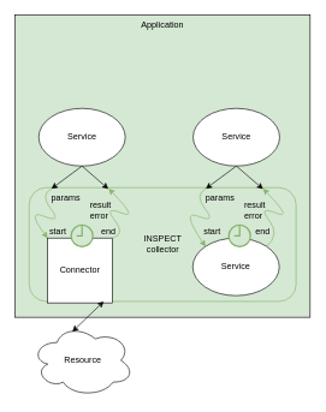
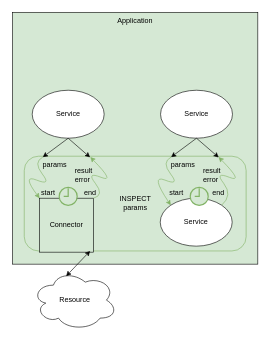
- <mxCell id="3" value="INSPECT&lt;div&gt;collector&lt;/div&gt;" style="rounded=1;whiteSpace=wrap;html=1;fillColor=#d5e8d4;strokeColor=#82b366;" vertex="1" parent="1"><mxGeometry x="39.5" y="260" width="370" height="158" as="geometry" /></mxCell>
+ <mxCell id="3" value="INSPECT&lt;div&gt;params&lt;/div&gt;" style="rounded=1;whiteSpace=wrap;html=1;fillColor=#d5e8d4;strokeColor=#82b366;" vertex="1" parent="1"><mxGeometry x="39.5" y="260" width="370" height="158" as="geometry" /></mxCell>
- <mxCell id="4" value="Connector" style="whiteSpace=wrap;html=1;aspect=fixed;rounded=0;" vertex="1" parent="1"><mxGeometry x="65" y="330" width="90" height="90" as="geometry" /></mxCell>
+ <mxCell id="4" value="Connector" style="whiteSpace=wrap;html=1;aspect=fixed;rounded=0;fillColor=#d5e8d4;" vertex="1" parent="1"><mxGeometry x="65" y="330" width="90" height="90" as="geometry" /></mxCell>
- <mxCell id="14" value="Resource" style="ellipse;shape=cloud;whiteSpace=wrap;html=1;" vertex="1" parent="1"><mxGeometry x="42.75" y="450" width="141.5" height="100" as="geometry" /></mxCell>
+ <mxCell id="14" value="Resource" style="ellipse;shape=cloud;whiteSpace=wrap;html=1;" vertex="1" parent="1"><mxGeometry x="52.75" y="450" width="141.5" height="100" as="geometry" /></mxCell>
